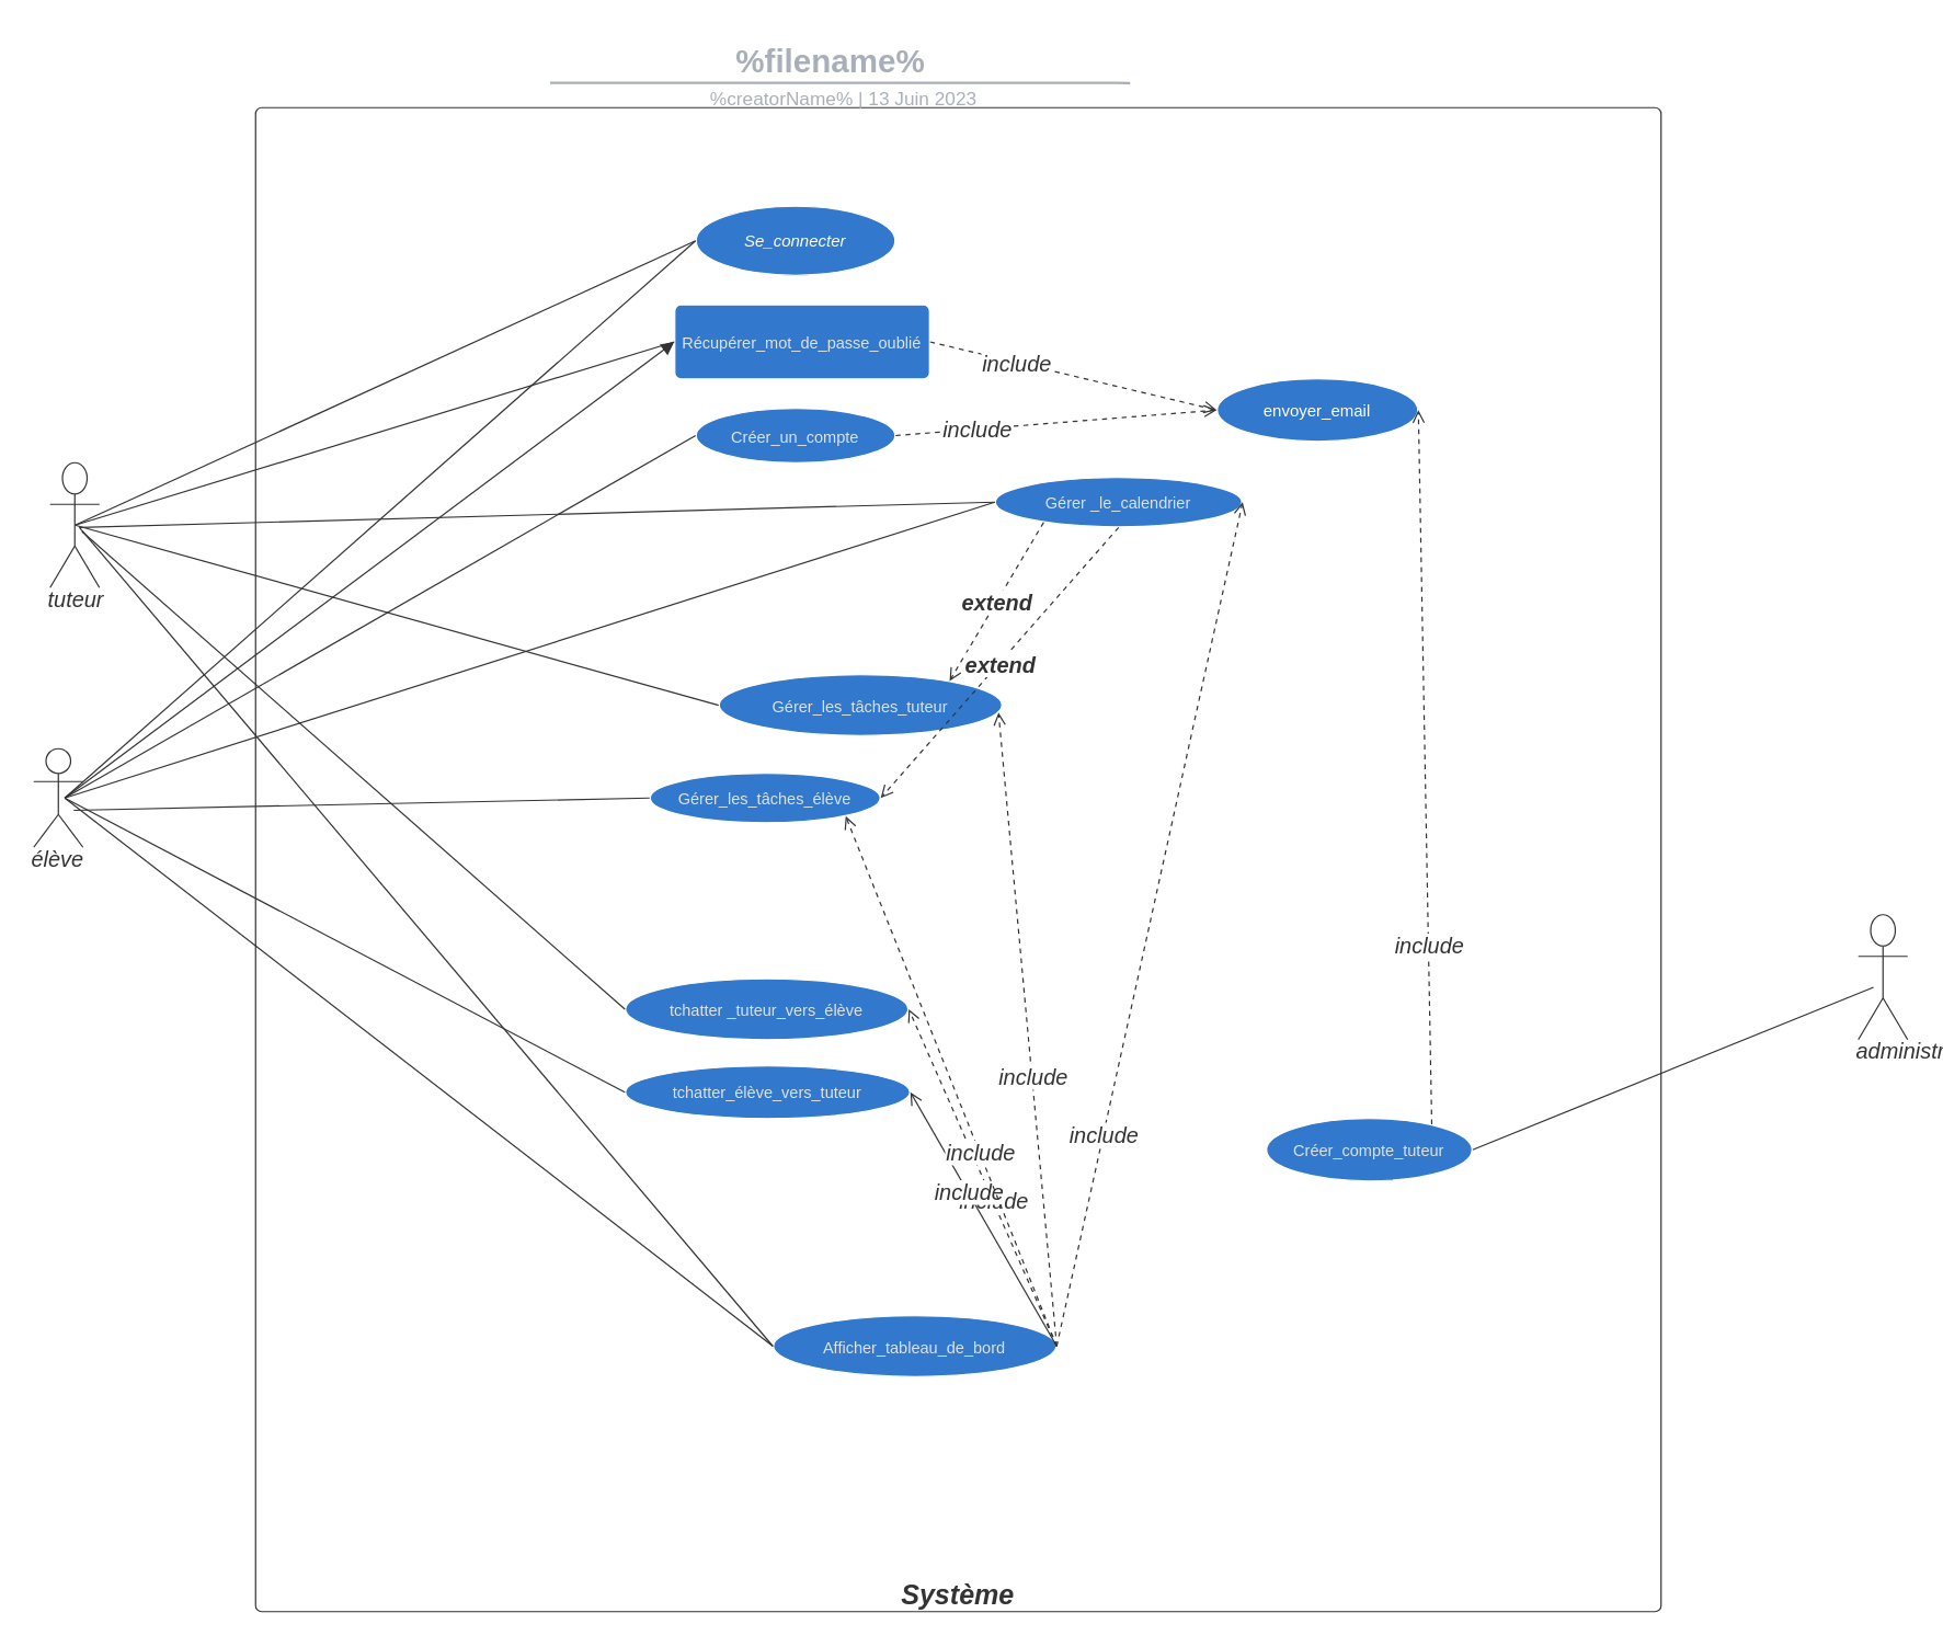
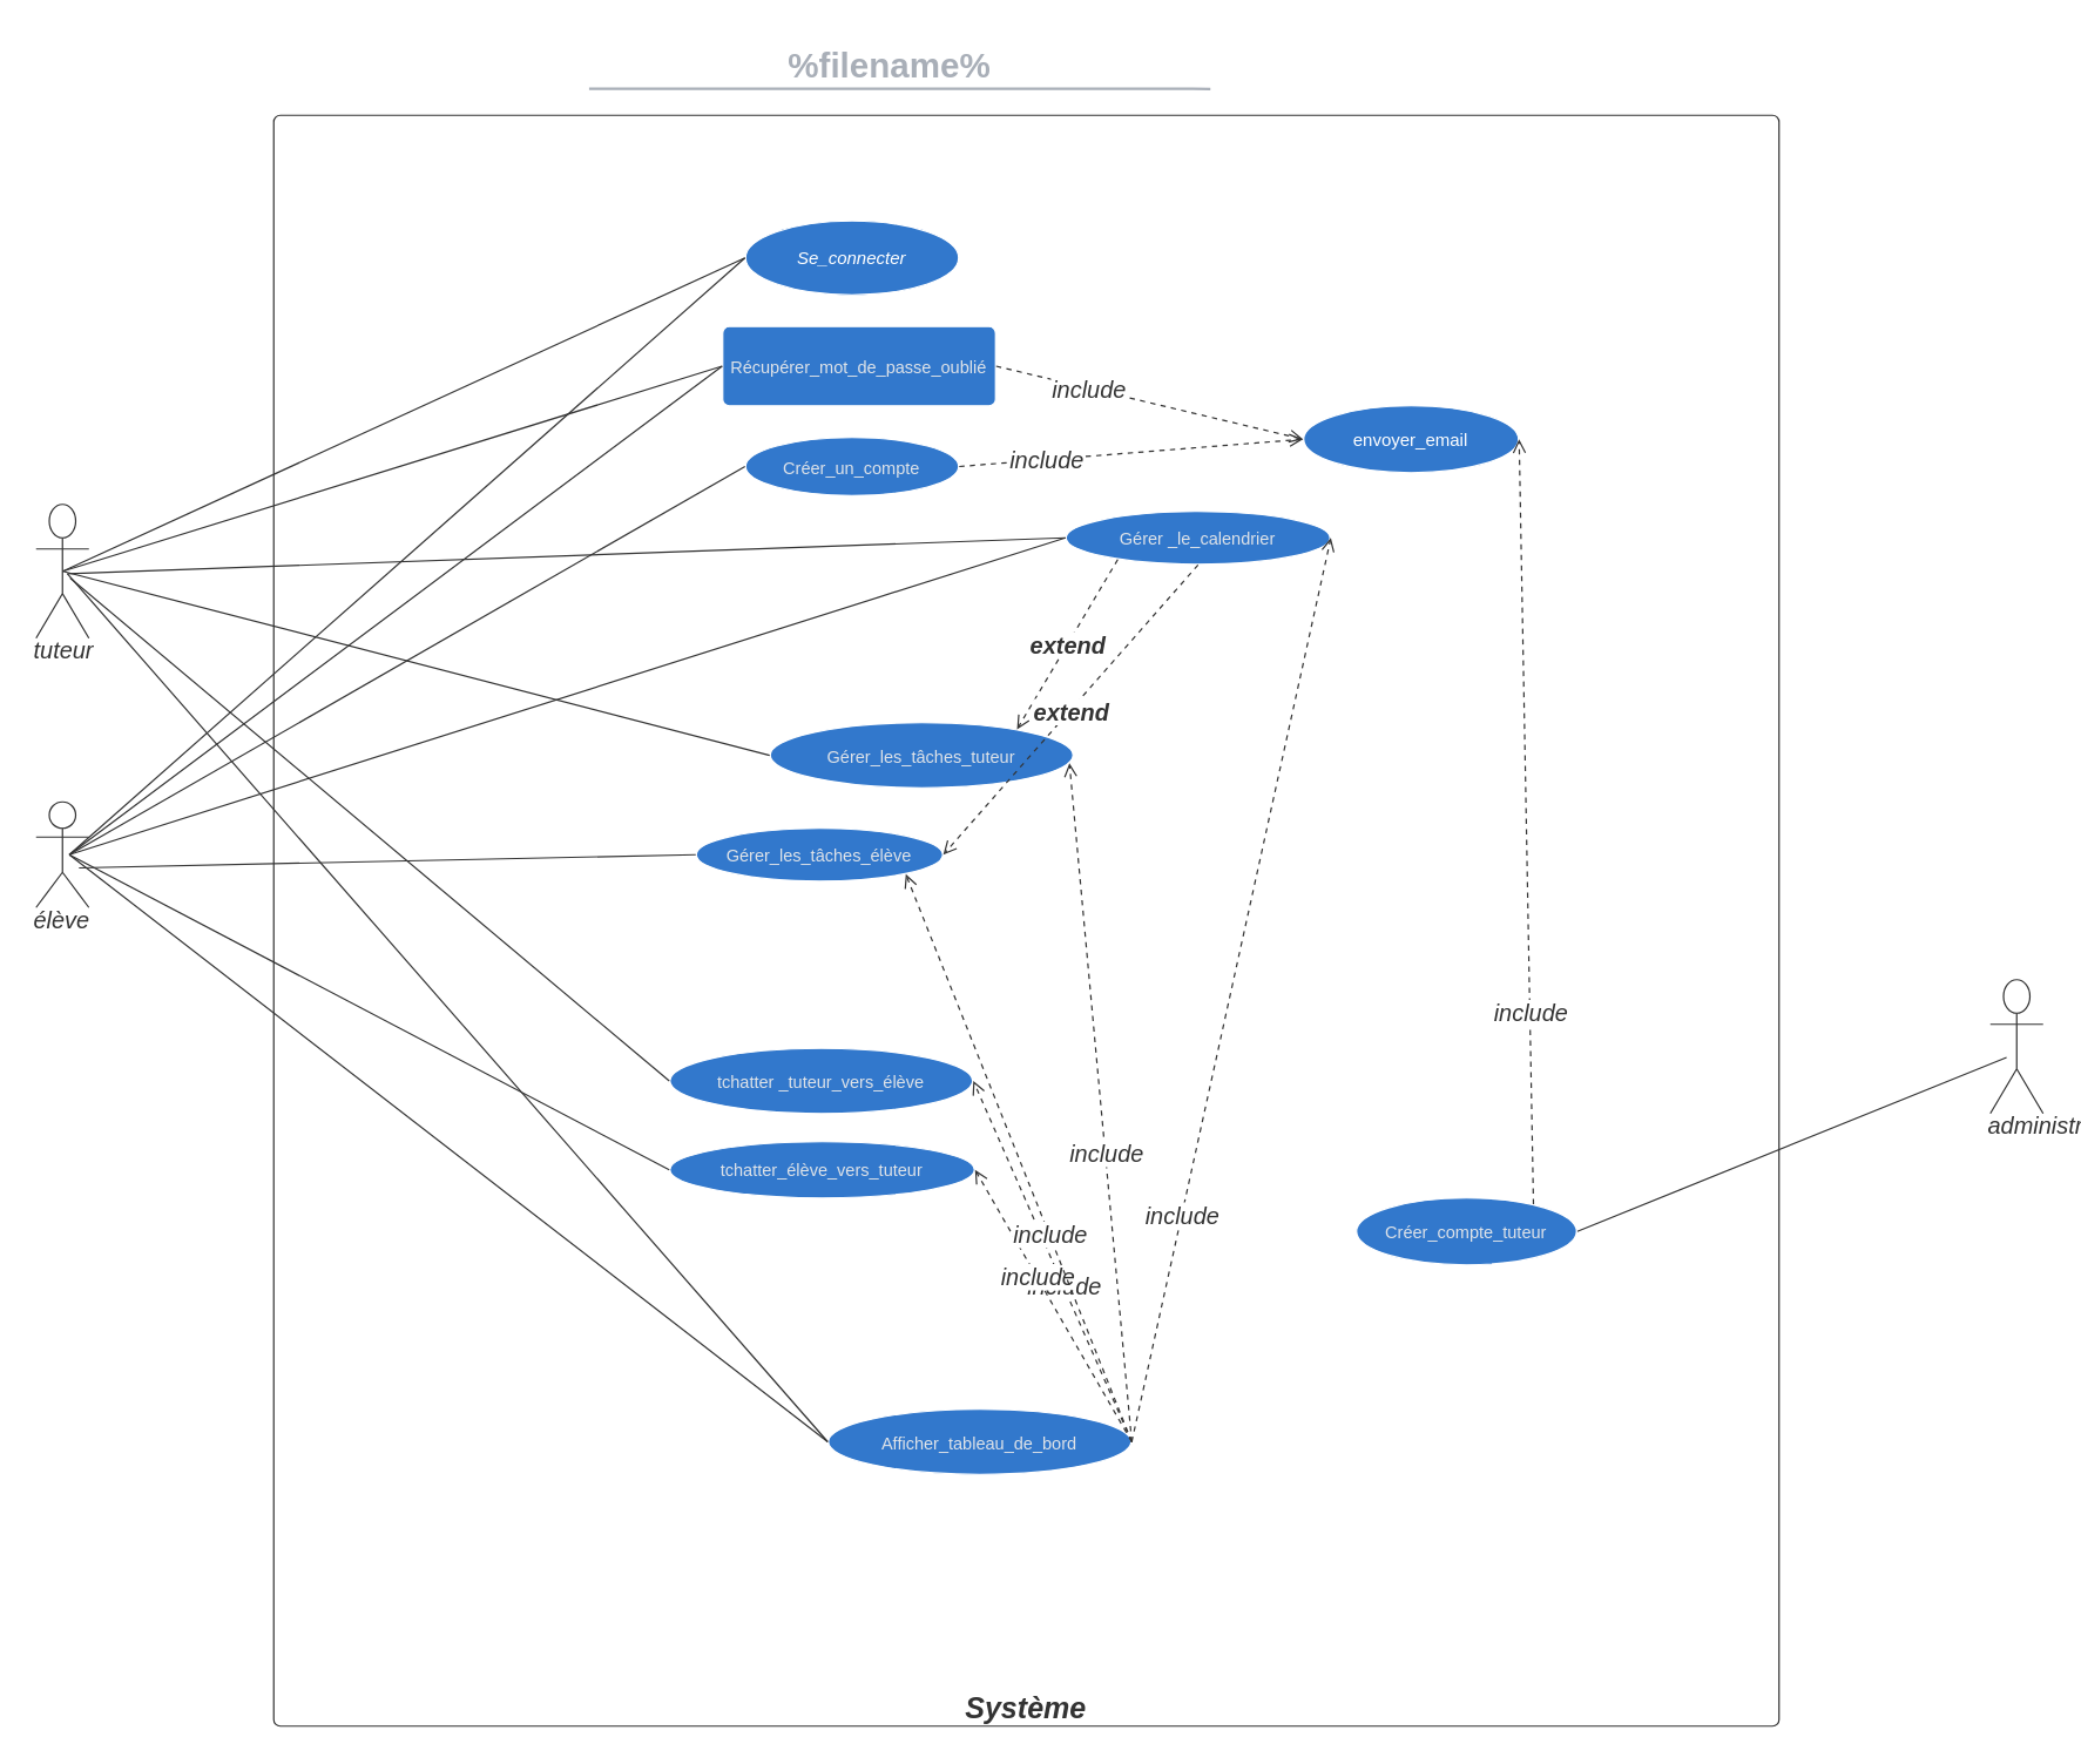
- <mxCell id="13" value="&lt;div style=&quot;display: flex; justify-content: center; text-align: center; align-items: baseline; font-size: 0; line-height: 1.25;margin-left: 7px;margin-right: 7px;margin-top: 2px;margin-top: -2px;&quot;&gt;&lt;span&gt;&lt;span style=&quot;font-size:11.5px;color:#a9afb8;&quot;&gt;%creatorName%  |  13 Juin 2023&#10;&lt;/span&gt;&lt;/span&gt;&lt;/div&gt;&lt;div style=&quot;display: flex; justify-content: center; text-align: center; align-items: baseline; font-size: 0; line-height: 1.25;margin-left: 7px;margin-right: 7px;margin-top: 2px;margin-top: -2px;&quot;&gt;&lt;span&gt;&lt;/span&gt;&lt;/div&gt;" style="html=1;overflow=block;blockSpacing=1;whiteSpace=wrap;fontSize=13;spacing=3;strokeOpacity=0;fillOpacity=0;rounded=1;absoluteArcSize=1;arcSize=12;fillColor=#ffffff;strokeWidth=1.5;lucidId=574BS.99andx;" vertex="1" parent="11"><mxGeometry x="8" y="31" width="640" height="14" as="geometry" /></mxCell>
- <mxCell id="27" value="" style="html=1;jettySize=18;whiteSpace=wrap;fontSize=13;strokeColor=#333333;strokeOpacity=100;strokeWidth=0.8;rounded=0;startArrow=none;endArrow=block;exitX=0.629;exitY=0.5;exitPerimeter=0;entryX=-0.002;entryY=0.5;entryPerimeter=0;lucidId=bcU6Xh-9kPyg;" edge="1" parent="1" source="15" target="6"><mxGeometry width="100" height="100" relative="1" as="geometry"><Array as="points" /></mxGeometry></mxCell>
+ <mxCell id="27" value="" style="html=1;jettySize=18;whiteSpace=wrap;fontSize=13;strokeColor=#333333;strokeOpacity=100;strokeWidth=0.8;rounded=0;startArrow=none;endArrow=none;exitX=0.629;exitY=0.5;exitPerimeter=0;entryX=-0.002;entryY=0.5;entryPerimeter=0;lucidId=bcU6Xh-9kPyg;" edge="1" parent="1" source="15" target="6"><mxGeometry width="100" height="100" relative="1" as="geometry"><Array as="points" /></mxGeometry></mxCell>
- <mxCell id="4" value="tuteur" style="html=1;overflow=block;blockSpacing=1;shape=umlActor;labelPosition=center;verticalLabelPosition=bottom;verticalAlign=top;whiteSpace=nowrap;fontSize=13.3;fontColor=#333333;fontStyle=2;spacing=0;strokeColor=#333333;strokeOpacity=100;rounded=1;absoluteArcSize=1;arcSize=7.5;fillColor=#ffffff;strokeWidth=0.8;lucidId=.Q4MOHSBDm2E;" vertex="1" parent="1"><mxGeometry x="30" y="281" width="30" height="76" as="geometry" /></mxCell>
+ <mxCell id="4" value="tuteur" style="html=1;overflow=block;blockSpacing=1;shape=umlActor;labelPosition=center;verticalLabelPosition=bottom;verticalAlign=top;whiteSpace=nowrap;fontSize=13.3;fontColor=#333333;fontStyle=2;spacing=0;strokeColor=#333333;strokeOpacity=100;rounded=1;absoluteArcSize=1;arcSize=7.5;fillColor=#ffffff;strokeWidth=0.8;lucidId=.Q4MOHSBDm2E;" vertex="1" parent="1"><mxGeometry x="20" y="286" width="30" height="76" as="geometry" /></mxCell>
- <mxCell id="48" value="" style="html=1;jettySize=18;whiteSpace=wrap;fontSize=13;strokeColor=#333333;strokeOpacity=100;dashed=0;fixDash=1;strokeWidth=0.8;rounded=0;startArrow=none;endArrow=open;exitX=1.002;exitY=0.5;exitPerimeter=0;entryX=1.002;entryY=0.5;entryPerimeter=0;lucidId=ncW6tb0XK6im;" edge="1" parent="1" source="16" target="24"><mxGeometry width="100" height="100" relative="1" as="geometry"><Array as="points" /></mxGeometry></mxCell>
+ <mxCell id="48" value="" style="html=1;jettySize=18;whiteSpace=wrap;fontSize=13;strokeColor=#333333;strokeOpacity=100;dashed=1;fixDash=1;strokeWidth=0.8;rounded=0;startArrow=none;endArrow=open;exitX=1.002;exitY=0.5;exitPerimeter=0;entryX=1.002;entryY=0.5;entryPerimeter=0;lucidId=ncW6tb0XK6im;" edge="1" parent="1" source="16" target="24"><mxGeometry width="100" height="100" relative="1" as="geometry"><Array as="points" /></mxGeometry></mxCell>
